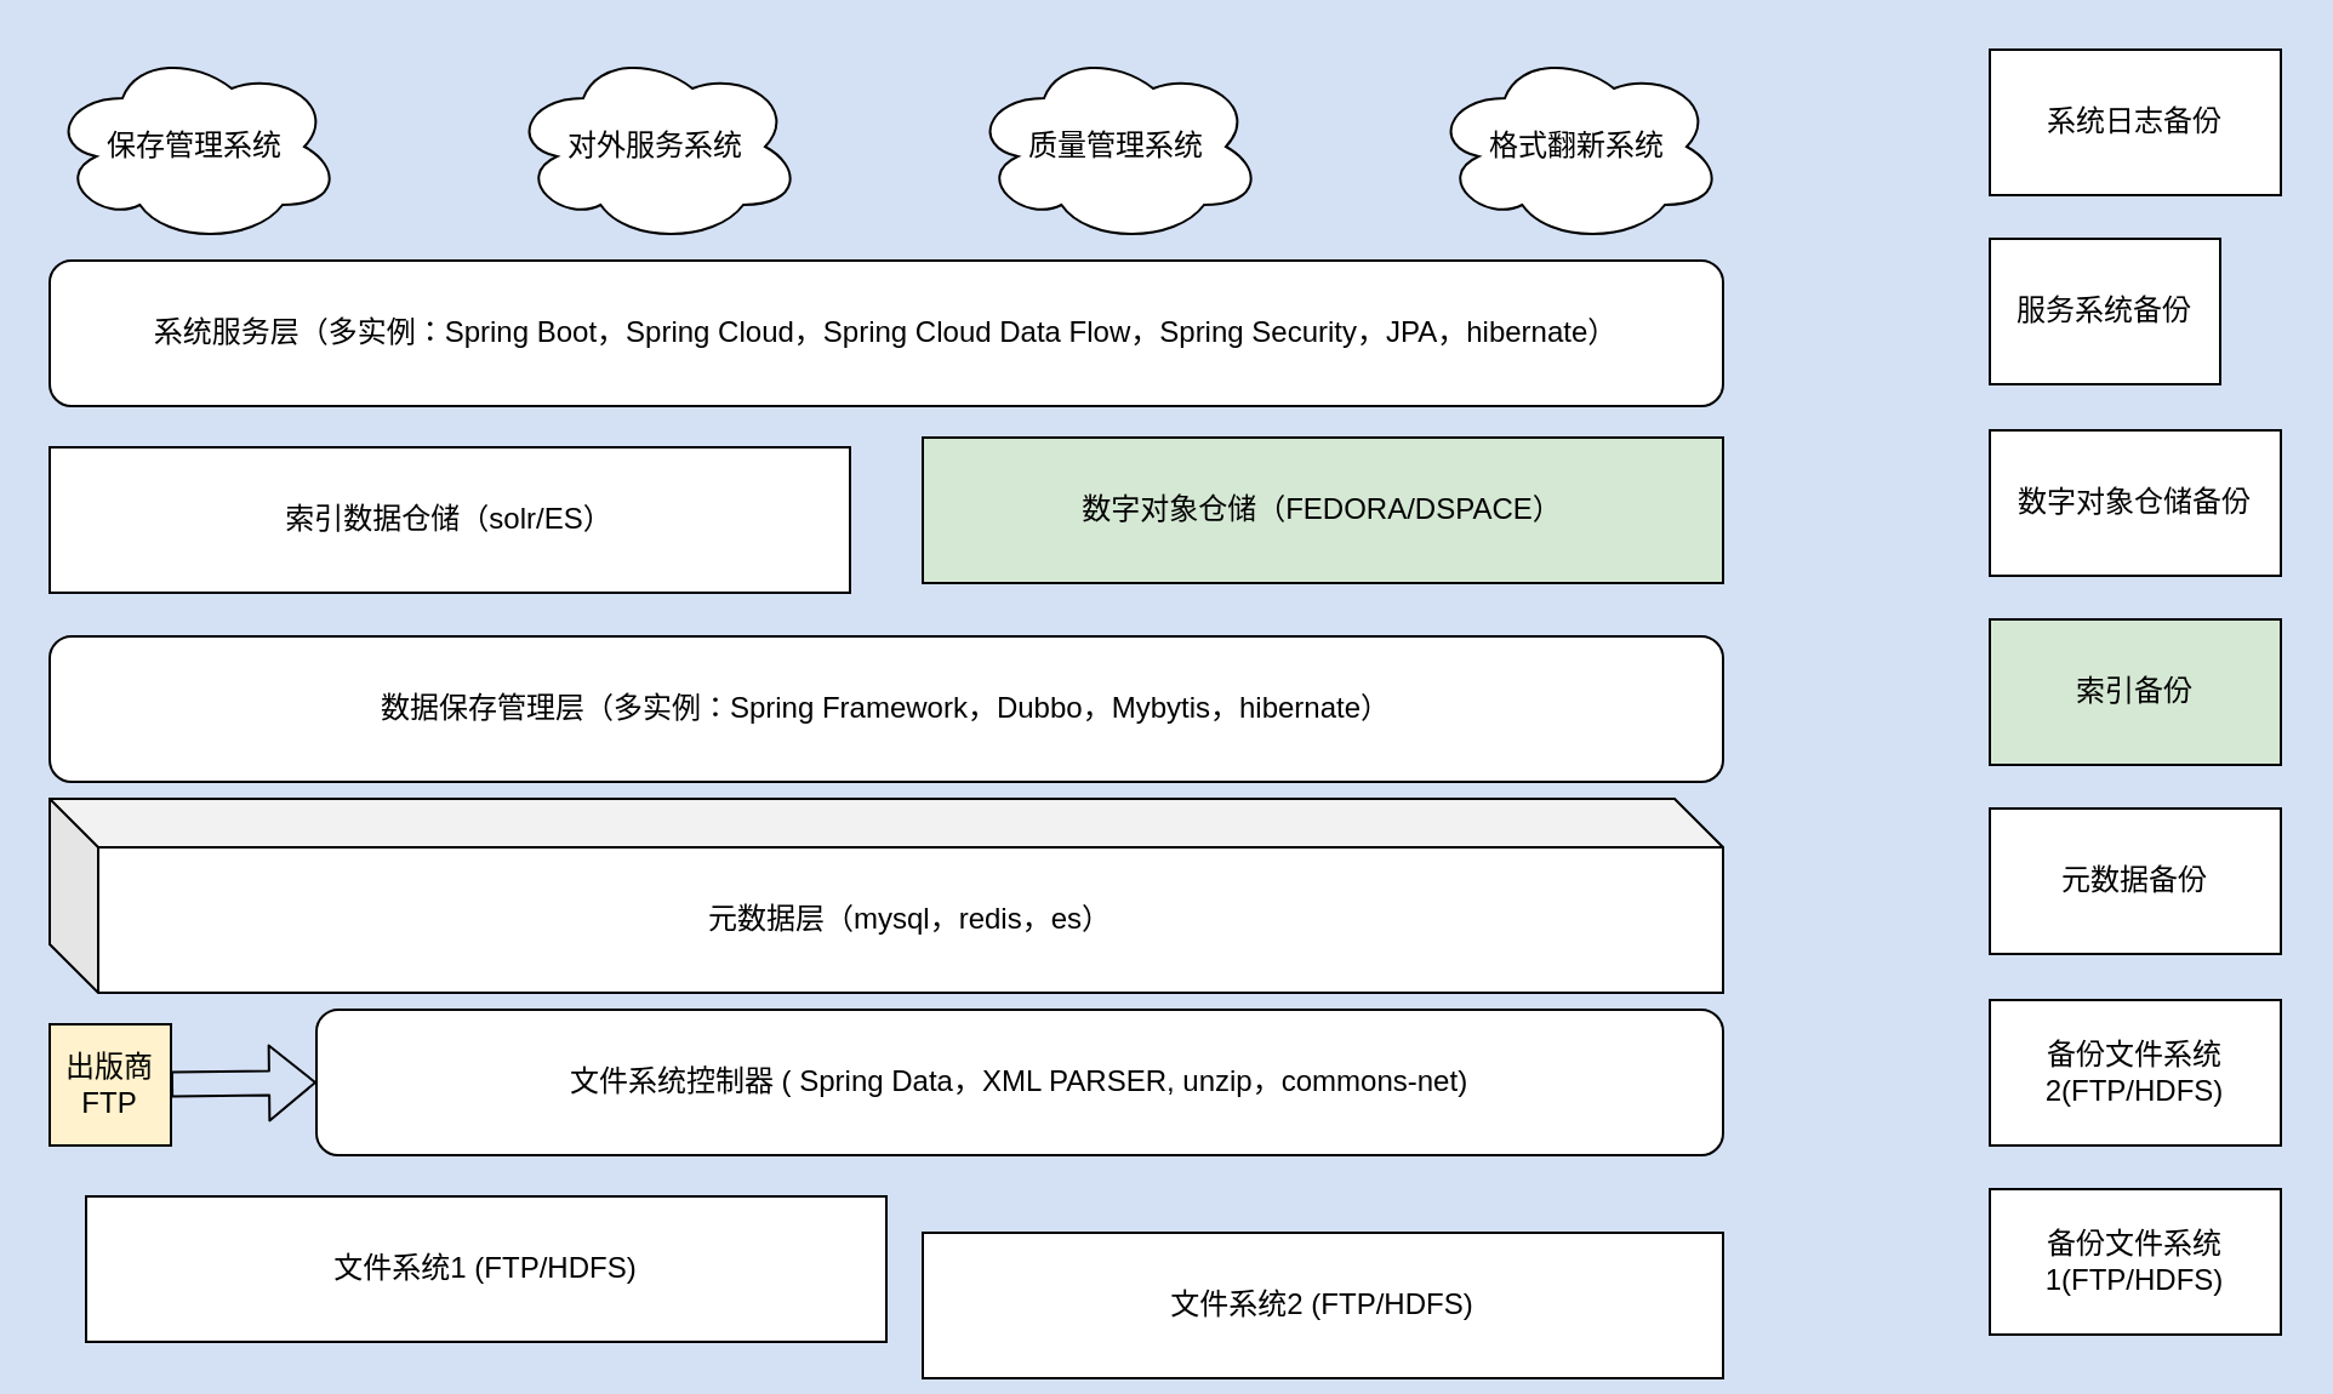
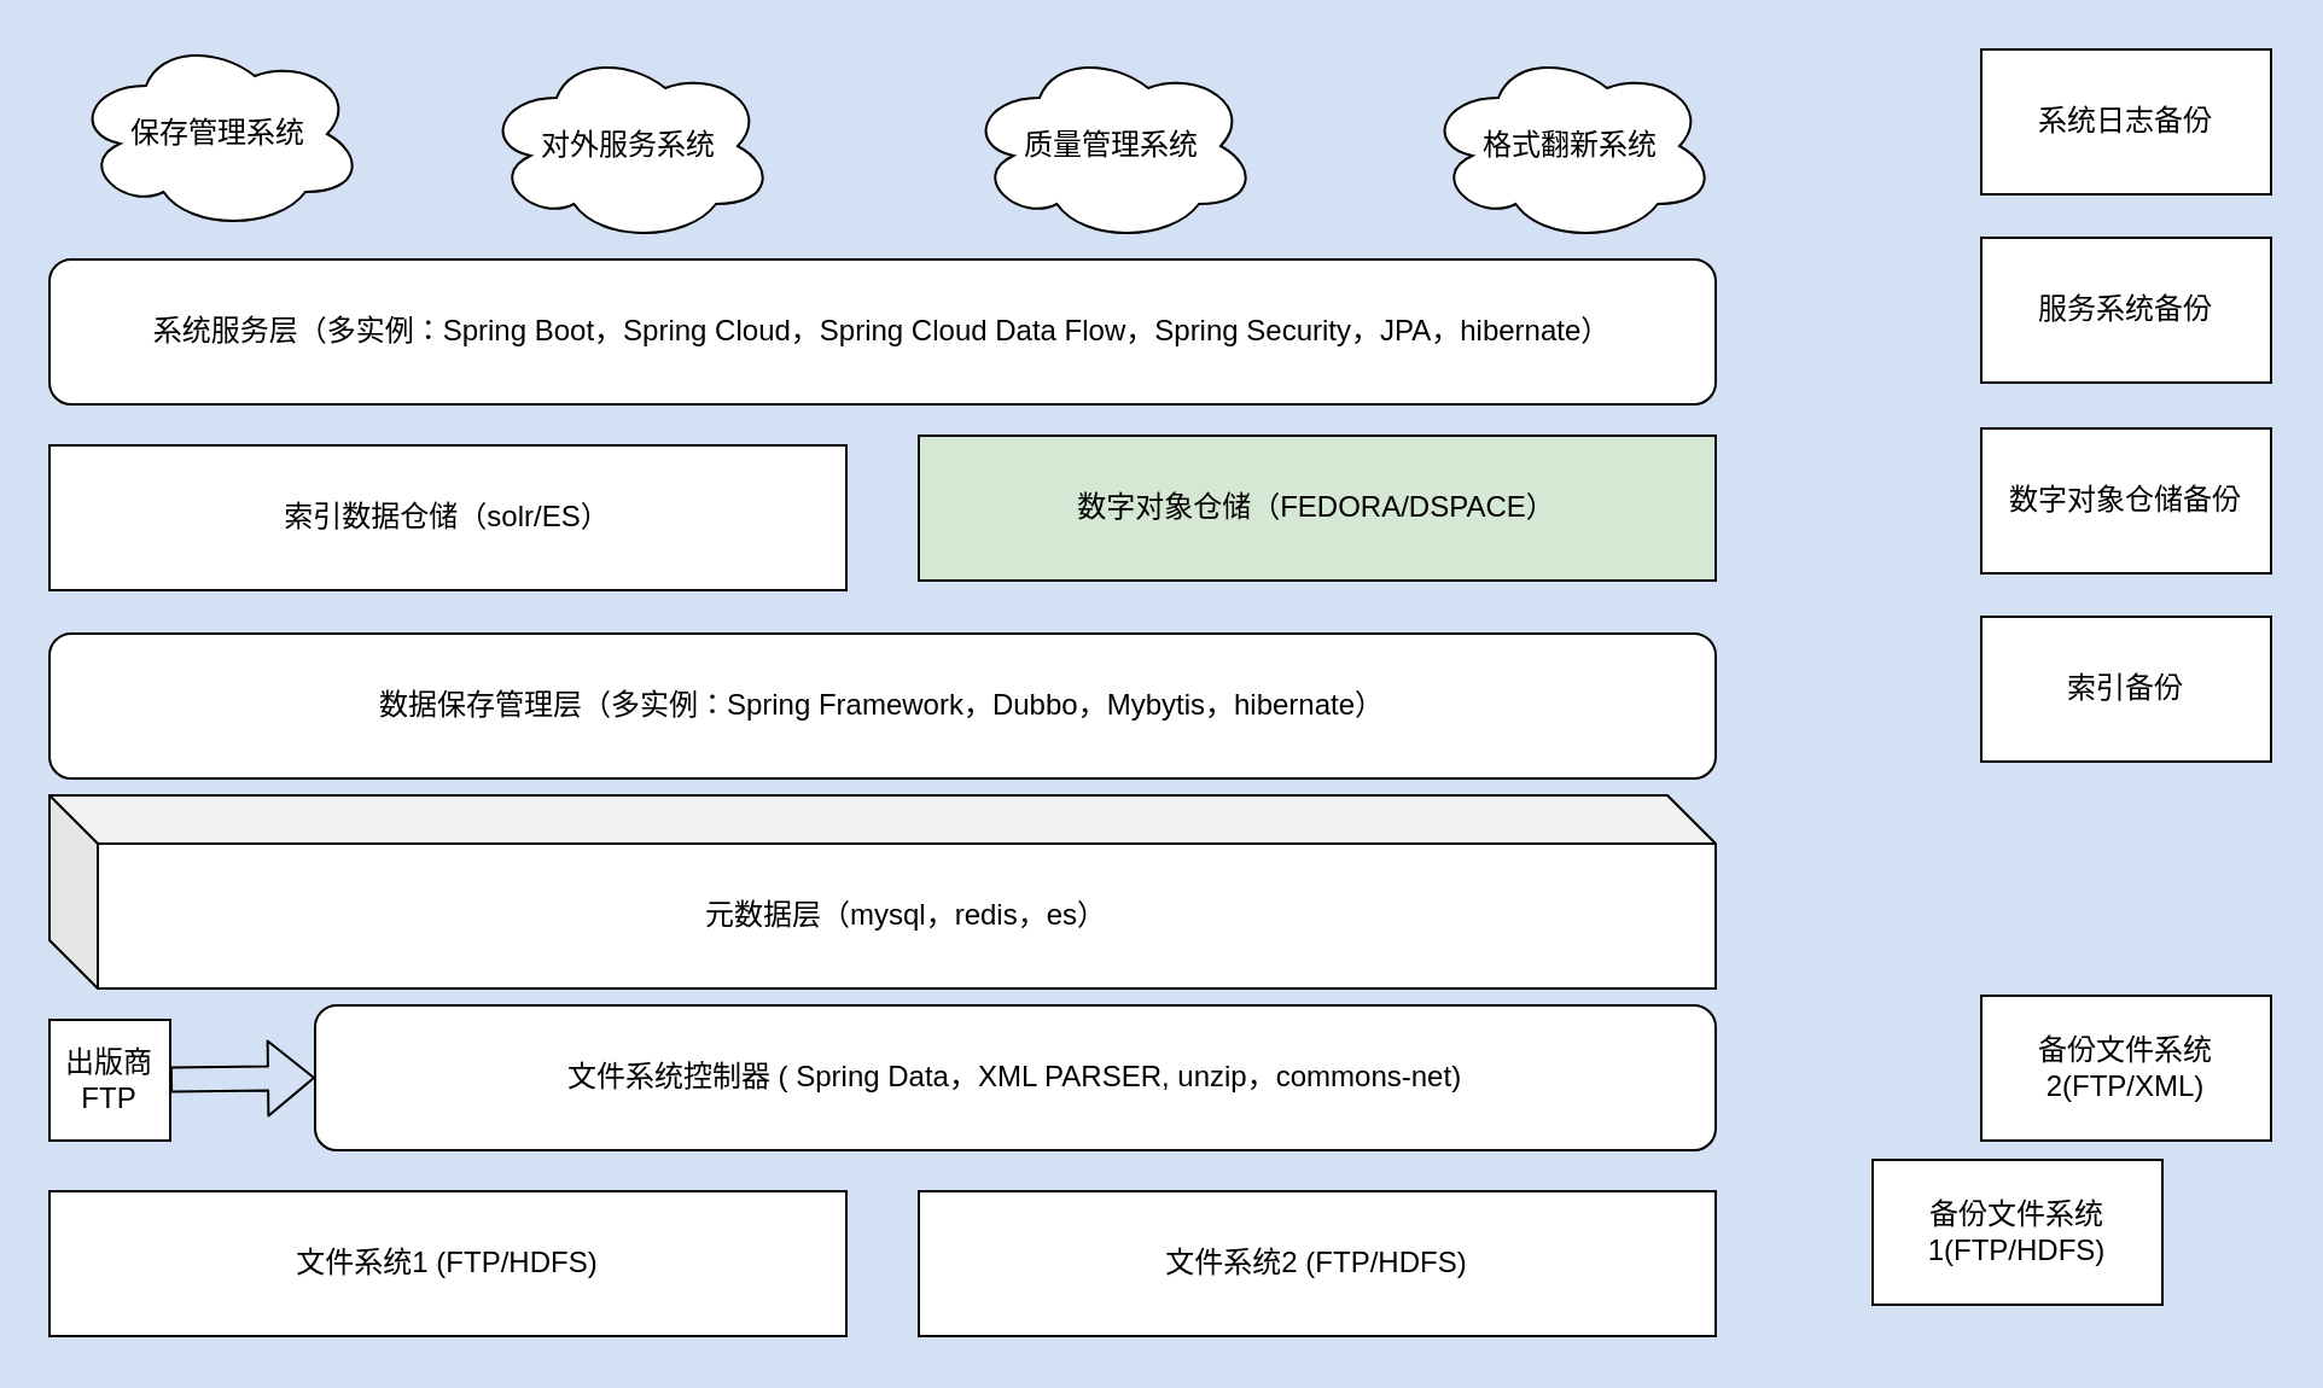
- <mxCell id="16" value="保存管理系统" style="ellipse;shape=cloud;whiteSpace=wrap;html=1;" vertex="1" parent="1"><mxGeometry x="20" y="20" width="120" height="80" as="geometry" /></mxCell>
+ <mxCell id="16" value="保存管理系统" style="ellipse;shape=cloud;whiteSpace=wrap;html=1;" vertex="1" parent="1"><mxGeometry x="30" y="15" width="120" height="80" as="geometry" /></mxCell>
- <mxCell id="17" value="对外服务系统" style="ellipse;shape=cloud;whiteSpace=wrap;html=1;" vertex="1" parent="1"><mxGeometry x="210" y="20" width="120" height="80" as="geometry" /></mxCell>
+ <mxCell id="17" value="对外服务系统" style="ellipse;shape=cloud;whiteSpace=wrap;html=1;" vertex="1" parent="1"><mxGeometry x="200" y="20" width="120" height="80" as="geometry" /></mxCell>
- <mxCell id="20" value="服务系统备份" style="rounded=0;whiteSpace=wrap;html=1;" vertex="1" parent="1"><mxGeometry x="820" y="98" width="95" height="60" as="geometry" /></mxCell>
+ <mxCell id="20" value="服务系统备份" style="rounded=0;whiteSpace=wrap;html=1;" vertex="1" parent="1"><mxGeometry x="820" y="98" width="120" height="60" as="geometry" /></mxCell>
- <mxCell id="13" value="索引备份" style="rounded=0;whiteSpace=wrap;html=1;fillColor=#d5e8d4;" vertex="1" parent="1"><mxGeometry x="820" y="255" width="120" height="60" as="geometry" /></mxCell>
+ <mxCell id="13" value="索引备份" style="rounded=0;whiteSpace=wrap;html=1;" vertex="1" parent="1"><mxGeometry x="820" y="255" width="120" height="60" as="geometry" /></mxCell>
- <mxCell id="12" value="元数据备份" style="rounded=0;whiteSpace=wrap;html=1;" vertex="1" parent="1"><mxGeometry x="820" y="333" width="120" height="60" as="geometry" /></mxCell>
- <mxCell id="8" value="备份文件系统2(FTP/HDFS)" style="rounded=0;whiteSpace=wrap;html=1;" vertex="1" parent="1"><mxGeometry x="820" y="412" width="120" height="60" as="geometry" /></mxCell>
+ <mxCell id="8" value="备份文件系统2(FTP/XML)" style="rounded=0;whiteSpace=wrap;html=1;" vertex="1" parent="1"><mxGeometry x="820" y="412" width="120" height="60" as="geometry" /></mxCell>
- <mxCell id="2" value="出版商FTP" style="whiteSpace=wrap;html=1;aspect=fixed;fillColor=#fff2cc;" vertex="1" parent="1"><mxGeometry x="20" y="422" width="50" height="50" as="geometry" /></mxCell>
+ <mxCell id="2" value="出版商FTP" style="whiteSpace=wrap;html=1;aspect=fixed;" vertex="1" parent="1"><mxGeometry x="20" y="422" width="50" height="50" as="geometry" /></mxCell>
- <mxCell id="7" value="备份文件系统1(FTP/HDFS)" style="rounded=0;whiteSpace=wrap;html=1;" vertex="1" parent="1"><mxGeometry x="820" y="490" width="120" height="60" as="geometry" /></mxCell>
+ <mxCell id="7" value="备份文件系统1(FTP/HDFS)" style="rounded=0;whiteSpace=wrap;html=1;" vertex="1" parent="1"><mxGeometry x="775" y="480" width="120" height="60" as="geometry" /></mxCell>
- <mxCell id="3" value="文件系统1 (FTP/HDFS)" style="rounded=0;whiteSpace=wrap;html=1;" vertex="1" parent="1"><mxGeometry x="35" y="493" width="330" height="60" as="geometry" /></mxCell>
+ <mxCell id="3" value="文件系统1 (FTP/HDFS)" style="rounded=0;whiteSpace=wrap;html=1;" vertex="1" parent="1"><mxGeometry x="20" y="493" width="330" height="60" as="geometry" /></mxCell>
- <mxCell id="4" value="文件系统2 (FTP/HDFS)" style="rounded=0;whiteSpace=wrap;html=1;" vertex="1" parent="1"><mxGeometry x="380" y="508" width="330" height="60" as="geometry" /></mxCell>
+ <mxCell id="4" value="文件系统2 (FTP/HDFS)" style="rounded=0;whiteSpace=wrap;html=1;" vertex="1" parent="1"><mxGeometry x="380" y="493" width="330" height="60" as="geometry" /></mxCell>
